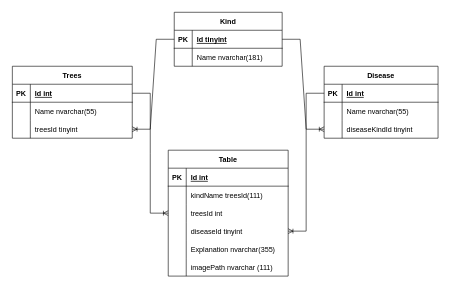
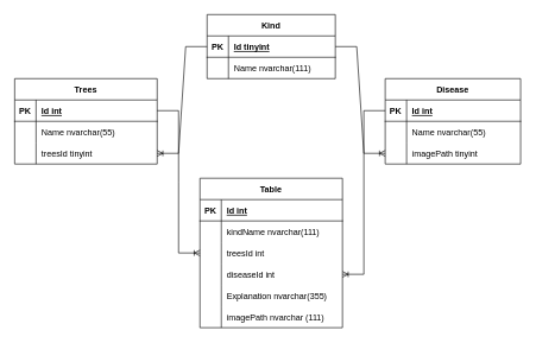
- <mxCell id="18" value="Name nvarchar(181)" style="shape=partialRectangle;connectable=0;fillColor=none;top=0;left=0;bottom=0;right=0;align=left;spacingLeft=6;overflow=hidden;" parent="16" vertex="1"><mxGeometry x="30" width="150" height="30" as="geometry"><mxRectangle width="150" height="30" as="alternateBounds" /></mxGeometry></mxCell>
+ <mxCell id="18" value="Name nvarchar(111)" style="shape=partialRectangle;connectable=0;fillColor=none;top=0;left=0;bottom=0;right=0;align=left;spacingLeft=6;overflow=hidden;" parent="16" vertex="1"><mxGeometry x="30" width="150" height="30" as="geometry"><mxRectangle width="150" height="30" as="alternateBounds" /></mxGeometry></mxCell>
- <mxCell id="28" value="diseaseKindId tinyint" style="shape=partialRectangle;connectable=0;fillColor=none;top=0;left=0;bottom=0;right=0;align=left;spacingLeft=6;overflow=hidden;" parent="26" vertex="1"><mxGeometry x="30" width="160" height="30" as="geometry"><mxRectangle width="160" height="30" as="alternateBounds" /></mxGeometry></mxCell>
+ <mxCell id="28" value="imagePath tinyint" style="shape=partialRectangle;connectable=0;fillColor=none;top=0;left=0;bottom=0;right=0;align=left;spacingLeft=6;overflow=hidden;" parent="26" vertex="1"><mxGeometry x="30" width="160" height="30" as="geometry"><mxRectangle width="160" height="30" as="alternateBounds" /></mxGeometry></mxCell>
- <mxCell id="35" value="kindName treesId(111)" style="shape=partialRectangle;connectable=0;fillColor=none;top=0;left=0;bottom=0;right=0;align=left;spacingLeft=6;overflow=hidden;" parent="33" vertex="1"><mxGeometry x="30" width="170" height="30" as="geometry"><mxRectangle width="170" height="30" as="alternateBounds" /></mxGeometry></mxCell>
+ <mxCell id="35" value="kindName nvarchar(111)" style="shape=partialRectangle;connectable=0;fillColor=none;top=0;left=0;bottom=0;right=0;align=left;spacingLeft=6;overflow=hidden;" parent="33" vertex="1"><mxGeometry x="30" width="170" height="30" as="geometry"><mxRectangle width="170" height="30" as="alternateBounds" /></mxGeometry></mxCell>
- <mxCell id="41" value="diseaseId tinyint" style="shape=partialRectangle;connectable=0;fillColor=none;top=0;left=0;bottom=0;right=0;align=left;spacingLeft=6;overflow=hidden;" parent="39" vertex="1"><mxGeometry x="30" width="170" height="30" as="geometry"><mxRectangle width="170" height="30" as="alternateBounds" /></mxGeometry></mxCell>
+ <mxCell id="41" value="diseaseId int" style="shape=partialRectangle;connectable=0;fillColor=none;top=0;left=0;bottom=0;right=0;align=left;spacingLeft=6;overflow=hidden;" parent="39" vertex="1"><mxGeometry x="30" width="170" height="30" as="geometry"><mxRectangle width="170" height="30" as="alternateBounds" /></mxGeometry></mxCell>
